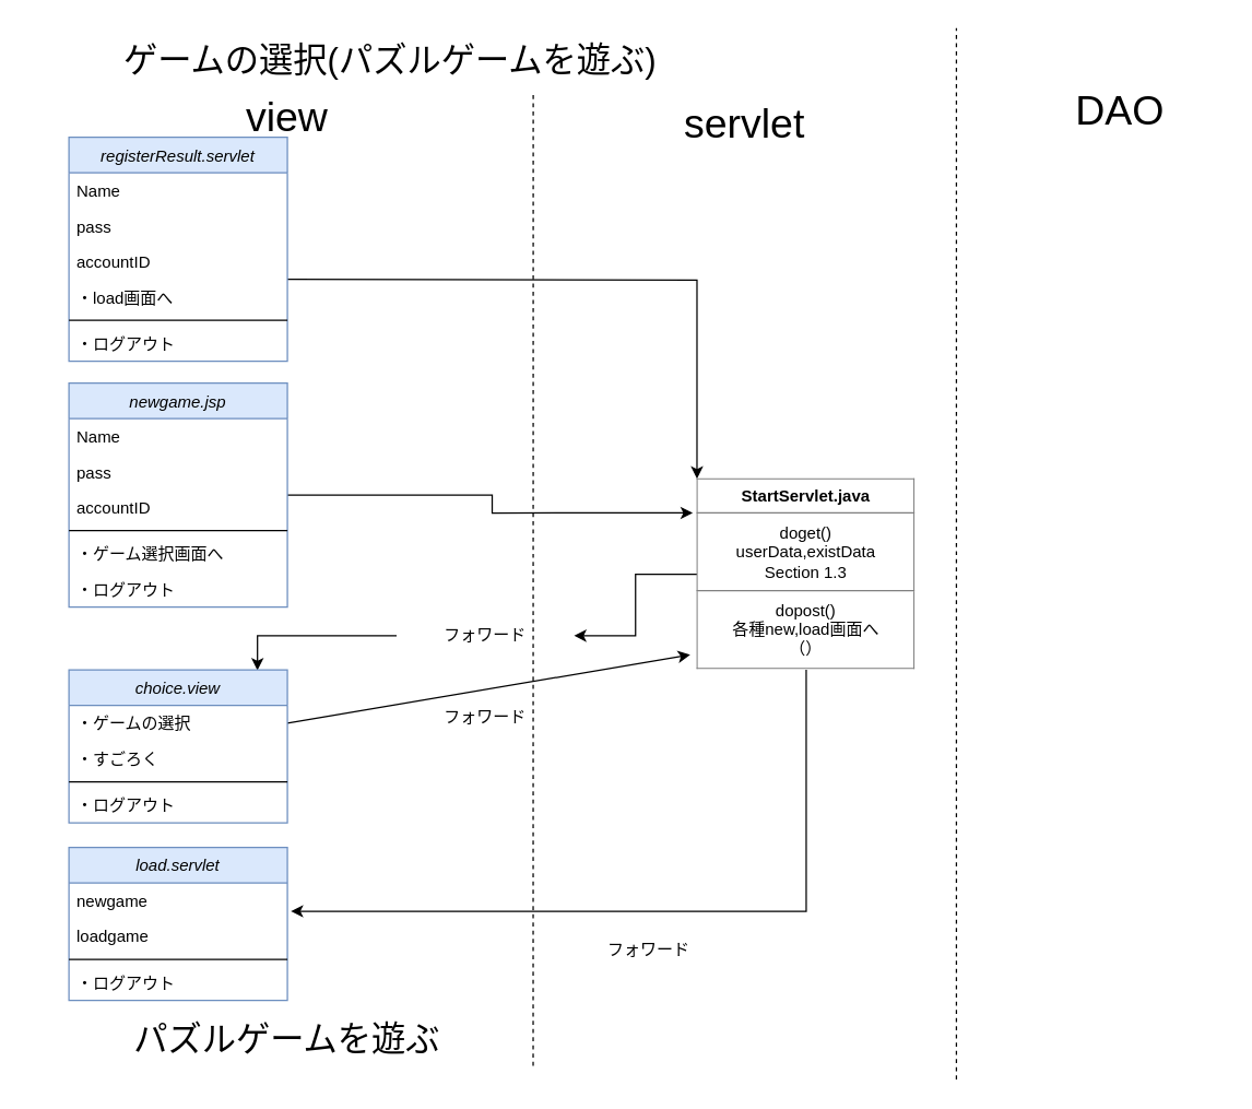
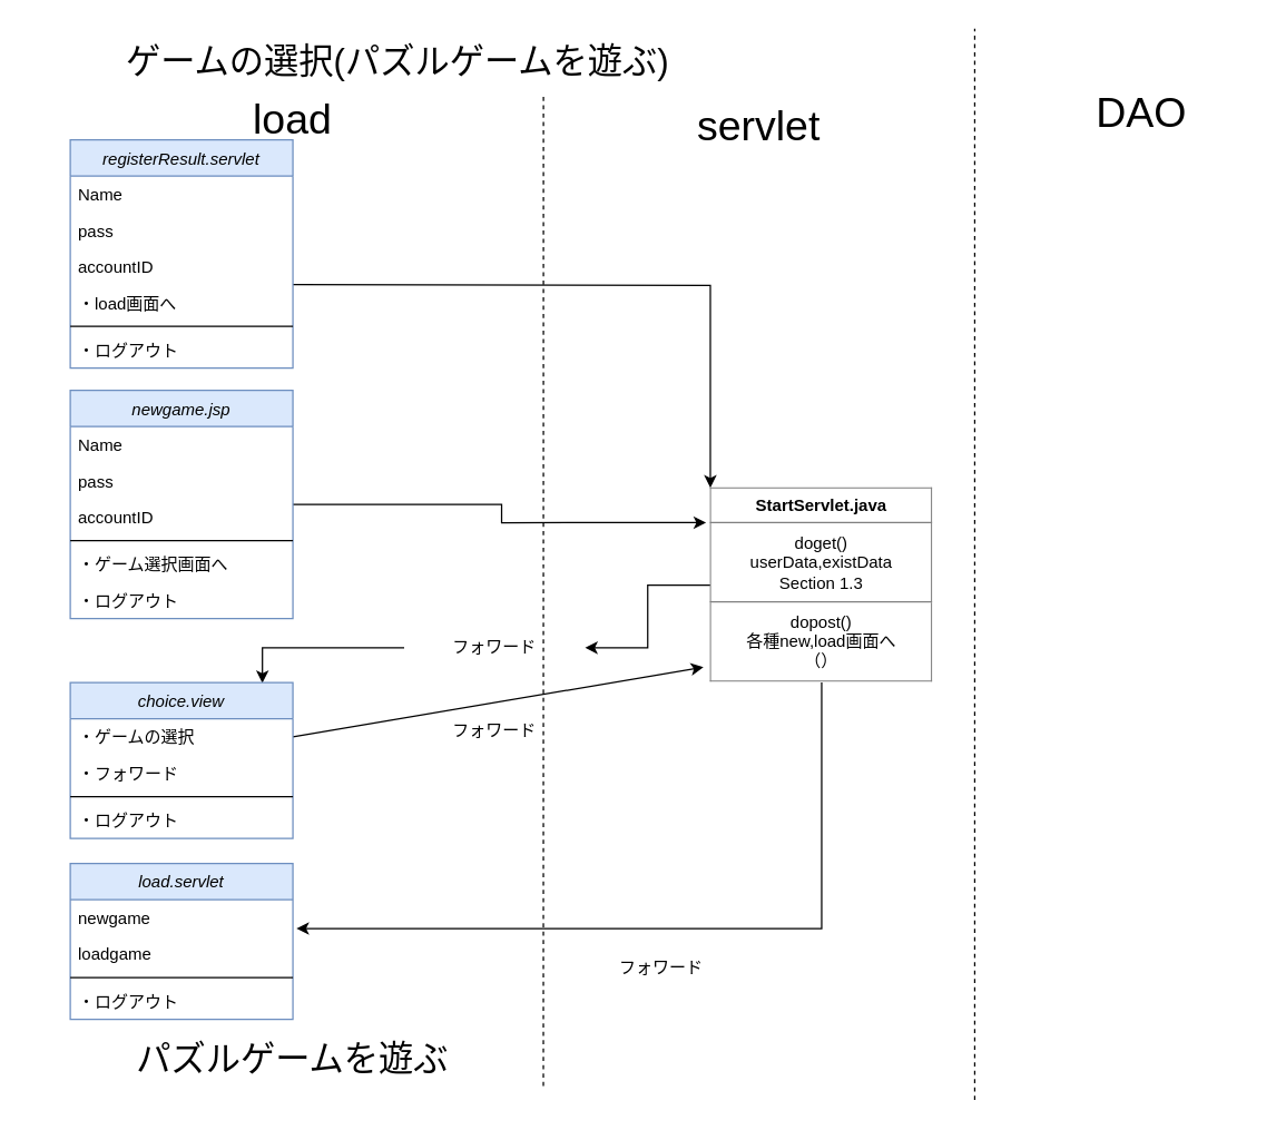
- <mxCell id="3" value="&lt;font style=&quot;font-size: 30px&quot;&gt;view&lt;/font&gt;" style="text;html=1;strokeColor=none;fillColor=none;align=center;verticalAlign=middle;whiteSpace=wrap;rounded=0;" parent="1" vertex="1"><mxGeometry x="130" y="50" width="160" height="70" as="geometry" /></mxCell>
+ <mxCell id="3" value="&lt;font style=&quot;font-size: 30px&quot;&gt;load&lt;/font&gt;" style="text;html=1;strokeColor=none;fillColor=none;align=center;verticalAlign=middle;whiteSpace=wrap;rounded=0;" parent="1" vertex="1"><mxGeometry x="130" y="50" width="160" height="70" as="geometry" /></mxCell>
- <mxCell id="34" value="・すごろく" style="text;align=left;verticalAlign=top;spacingLeft=4;spacingRight=4;overflow=hidden;rotatable=0;points=[[0,0.5],[1,0.5]];portConstraint=eastwest;rounded=0;shadow=0;html=0;" parent="32" vertex="1"><mxGeometry y="52" width="160" height="26" as="geometry" /></mxCell>
+ <mxCell id="34" value="・フォワード" style="text;align=left;verticalAlign=top;spacingLeft=4;spacingRight=4;overflow=hidden;rotatable=0;points=[[0,0.5],[1,0.5]];portConstraint=eastwest;rounded=0;shadow=0;html=0;" parent="32" vertex="1"><mxGeometry y="52" width="160" height="26" as="geometry" /></mxCell>
